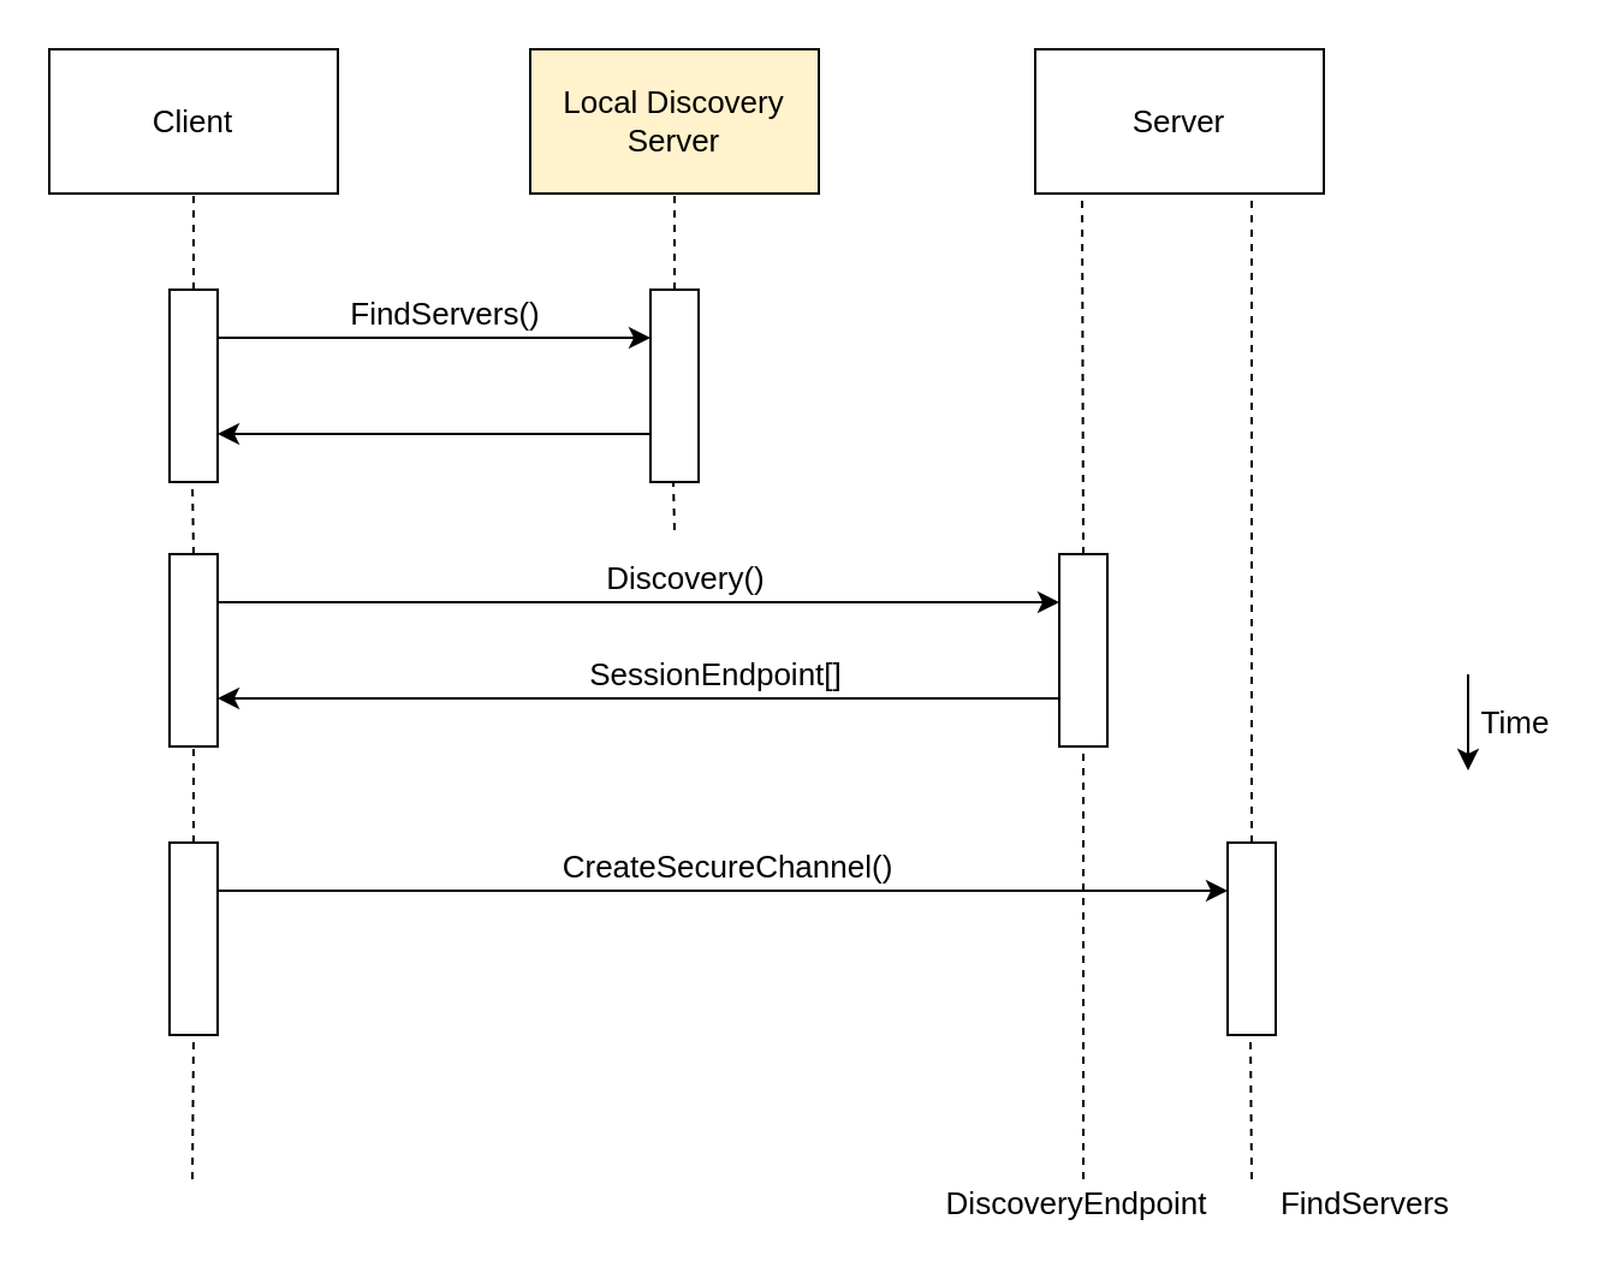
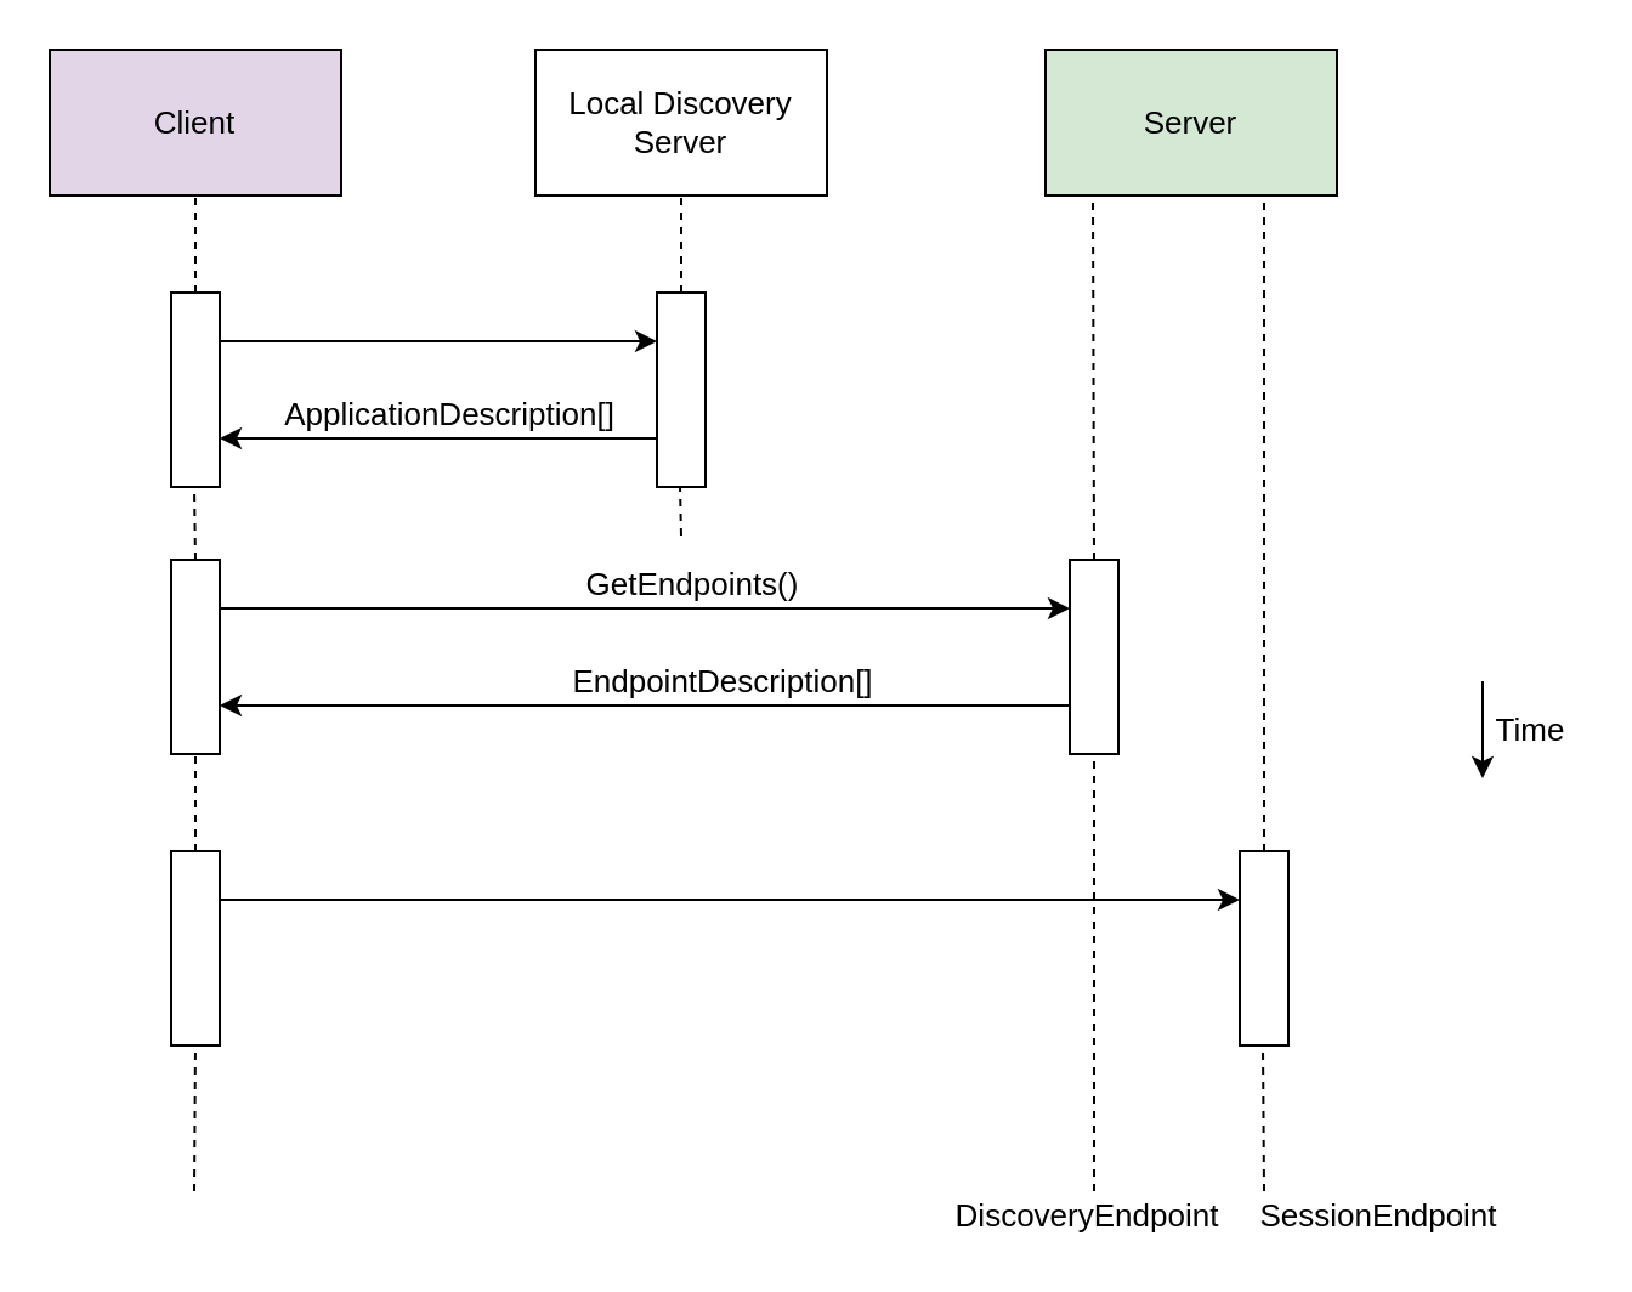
- <mxCell id="2" value="Client" style="rounded=0;whiteSpace=wrap;html=1;fontSize=13;" parent="1" vertex="1"><mxGeometry x="20" y="20" width="120" height="60" as="geometry" /></mxCell>
+ <mxCell id="2" value="Client" style="rounded=0;whiteSpace=wrap;html=1;fontSize=13;fillColor=#e1d5e7;" parent="1" vertex="1"><mxGeometry x="20" y="20" width="120" height="60" as="geometry" /></mxCell>
- <mxCell id="25" value="Local Discovery Server" style="rounded=0;whiteSpace=wrap;html=1;fontSize=13;fillColor=#fff2cc;" parent="1" vertex="1"><mxGeometry x="220" y="20" width="120" height="60" as="geometry" /></mxCell>
+ <mxCell id="25" value="Local Discovery Server" style="rounded=0;whiteSpace=wrap;html=1;fontSize=13;" parent="1" vertex="1"><mxGeometry x="220" y="20" width="120" height="60" as="geometry" /></mxCell>
- <mxCell id="3" value="Server" style="rounded=0;whiteSpace=wrap;html=1;fontSize=13;" parent="1" vertex="1"><mxGeometry x="430" y="20" width="120" height="60" as="geometry" /></mxCell>
+ <mxCell id="3" value="Server" style="rounded=0;whiteSpace=wrap;html=1;fontSize=13;fillColor=#d5e8d4;" parent="1" vertex="1"><mxGeometry x="430" y="20" width="120" height="60" as="geometry" /></mxCell>
- <mxCell id="33" value="FindServers()" style="text;html=1;strokeColor=none;fillColor=none;align=center;verticalAlign=middle;whiteSpace=wrap;rounded=0;fontSize=13;" parent="1" vertex="1"><mxGeometry x="130" y="120" width="110" height="20" as="geometry" /></mxCell>
+ <mxCell id="34" value="ApplicationDescription[]" style="text;html=1;strokeColor=none;fillColor=none;align=center;verticalAlign=middle;whiteSpace=wrap;rounded=0;fontSize=13;" parent="1" vertex="1"><mxGeometry x="130" y="160" width="110" height="20" as="geometry" /></mxCell>
- <mxCell id="20" value="Discovery()" style="text;html=1;strokeColor=none;fillColor=none;align=center;verticalAlign=middle;whiteSpace=wrap;rounded=0;fontSize=13;" parent="1" vertex="1"><mxGeometry x="230" y="230" width="110" height="20" as="geometry" /></mxCell>
+ <mxCell id="20" value="GetEndpoints()" style="text;html=1;strokeColor=none;fillColor=none;align=center;verticalAlign=middle;whiteSpace=wrap;rounded=0;fontSize=13;" parent="1" vertex="1"><mxGeometry x="230" y="230" width="110" height="20" as="geometry" /></mxCell>
- <mxCell id="21" value="SessionEndpoint[]" style="text;html=1;strokeColor=none;fillColor=none;align=center;verticalAlign=middle;whiteSpace=wrap;rounded=0;fontSize=13;" parent="1" vertex="1"><mxGeometry x="240" y="270" width="115" height="20" as="geometry" /></mxCell>
+ <mxCell id="21" value="EndpointDescription[]" style="text;html=1;strokeColor=none;fillColor=none;align=center;verticalAlign=middle;whiteSpace=wrap;rounded=0;fontSize=13;" parent="1" vertex="1"><mxGeometry x="240" y="270" width="115" height="20" as="geometry" /></mxCell>
- <mxCell id="22" value="CreateSecureChannel()" style="text;html=1;strokeColor=none;fillColor=none;align=center;verticalAlign=middle;whiteSpace=wrap;rounded=0;fontSize=13;" parent="1" vertex="1"><mxGeometry x="245" y="350" width="115" height="20" as="geometry" /></mxCell>
- <mxCell id="24" value="FindServers" style="text;html=1;strokeColor=none;fillColor=none;align=center;verticalAlign=middle;whiteSpace=wrap;rounded=0;fontSize=13;" parent="1" vertex="1"><mxGeometry x="510" y="490" width="115" height="20" as="geometry" /></mxCell>
+ <mxCell id="24" value="SessionEndpoint" style="text;html=1;strokeColor=none;fillColor=none;align=center;verticalAlign=middle;whiteSpace=wrap;rounded=0;fontSize=13;" parent="1" vertex="1"><mxGeometry x="510" y="490" width="115" height="20" as="geometry" /></mxCell>
